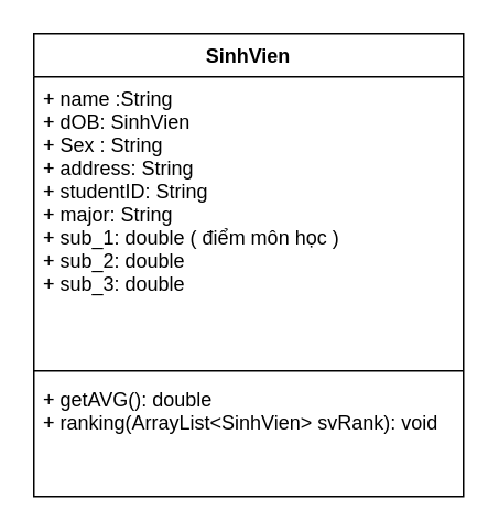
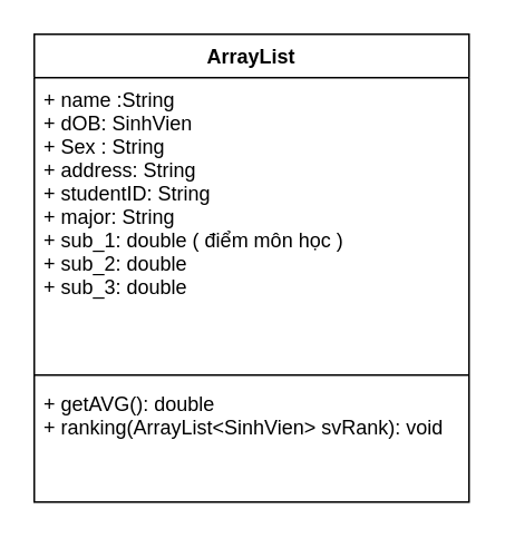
- <mxCell id="2" value="SinhVien" style="swimlane;fontStyle=1;align=center;verticalAlign=top;childLayout=stackLayout;horizontal=1;startSize=26;horizontalStack=0;resizeParent=1;resizeParentMax=0;resizeLast=0;collapsible=1;marginBottom=0;" vertex="1" parent="1"><mxGeometry x="20" y="20" width="260" height="280" as="geometry" /></mxCell>
+ <mxCell id="2" value="ArrayList" style="swimlane;fontStyle=1;align=center;verticalAlign=top;childLayout=stackLayout;horizontal=1;startSize=26;horizontalStack=0;resizeParent=1;resizeParentMax=0;resizeLast=0;collapsible=1;marginBottom=0;" vertex="1" parent="1"><mxGeometry x="20" y="20" width="260" height="280" as="geometry" /></mxCell>
